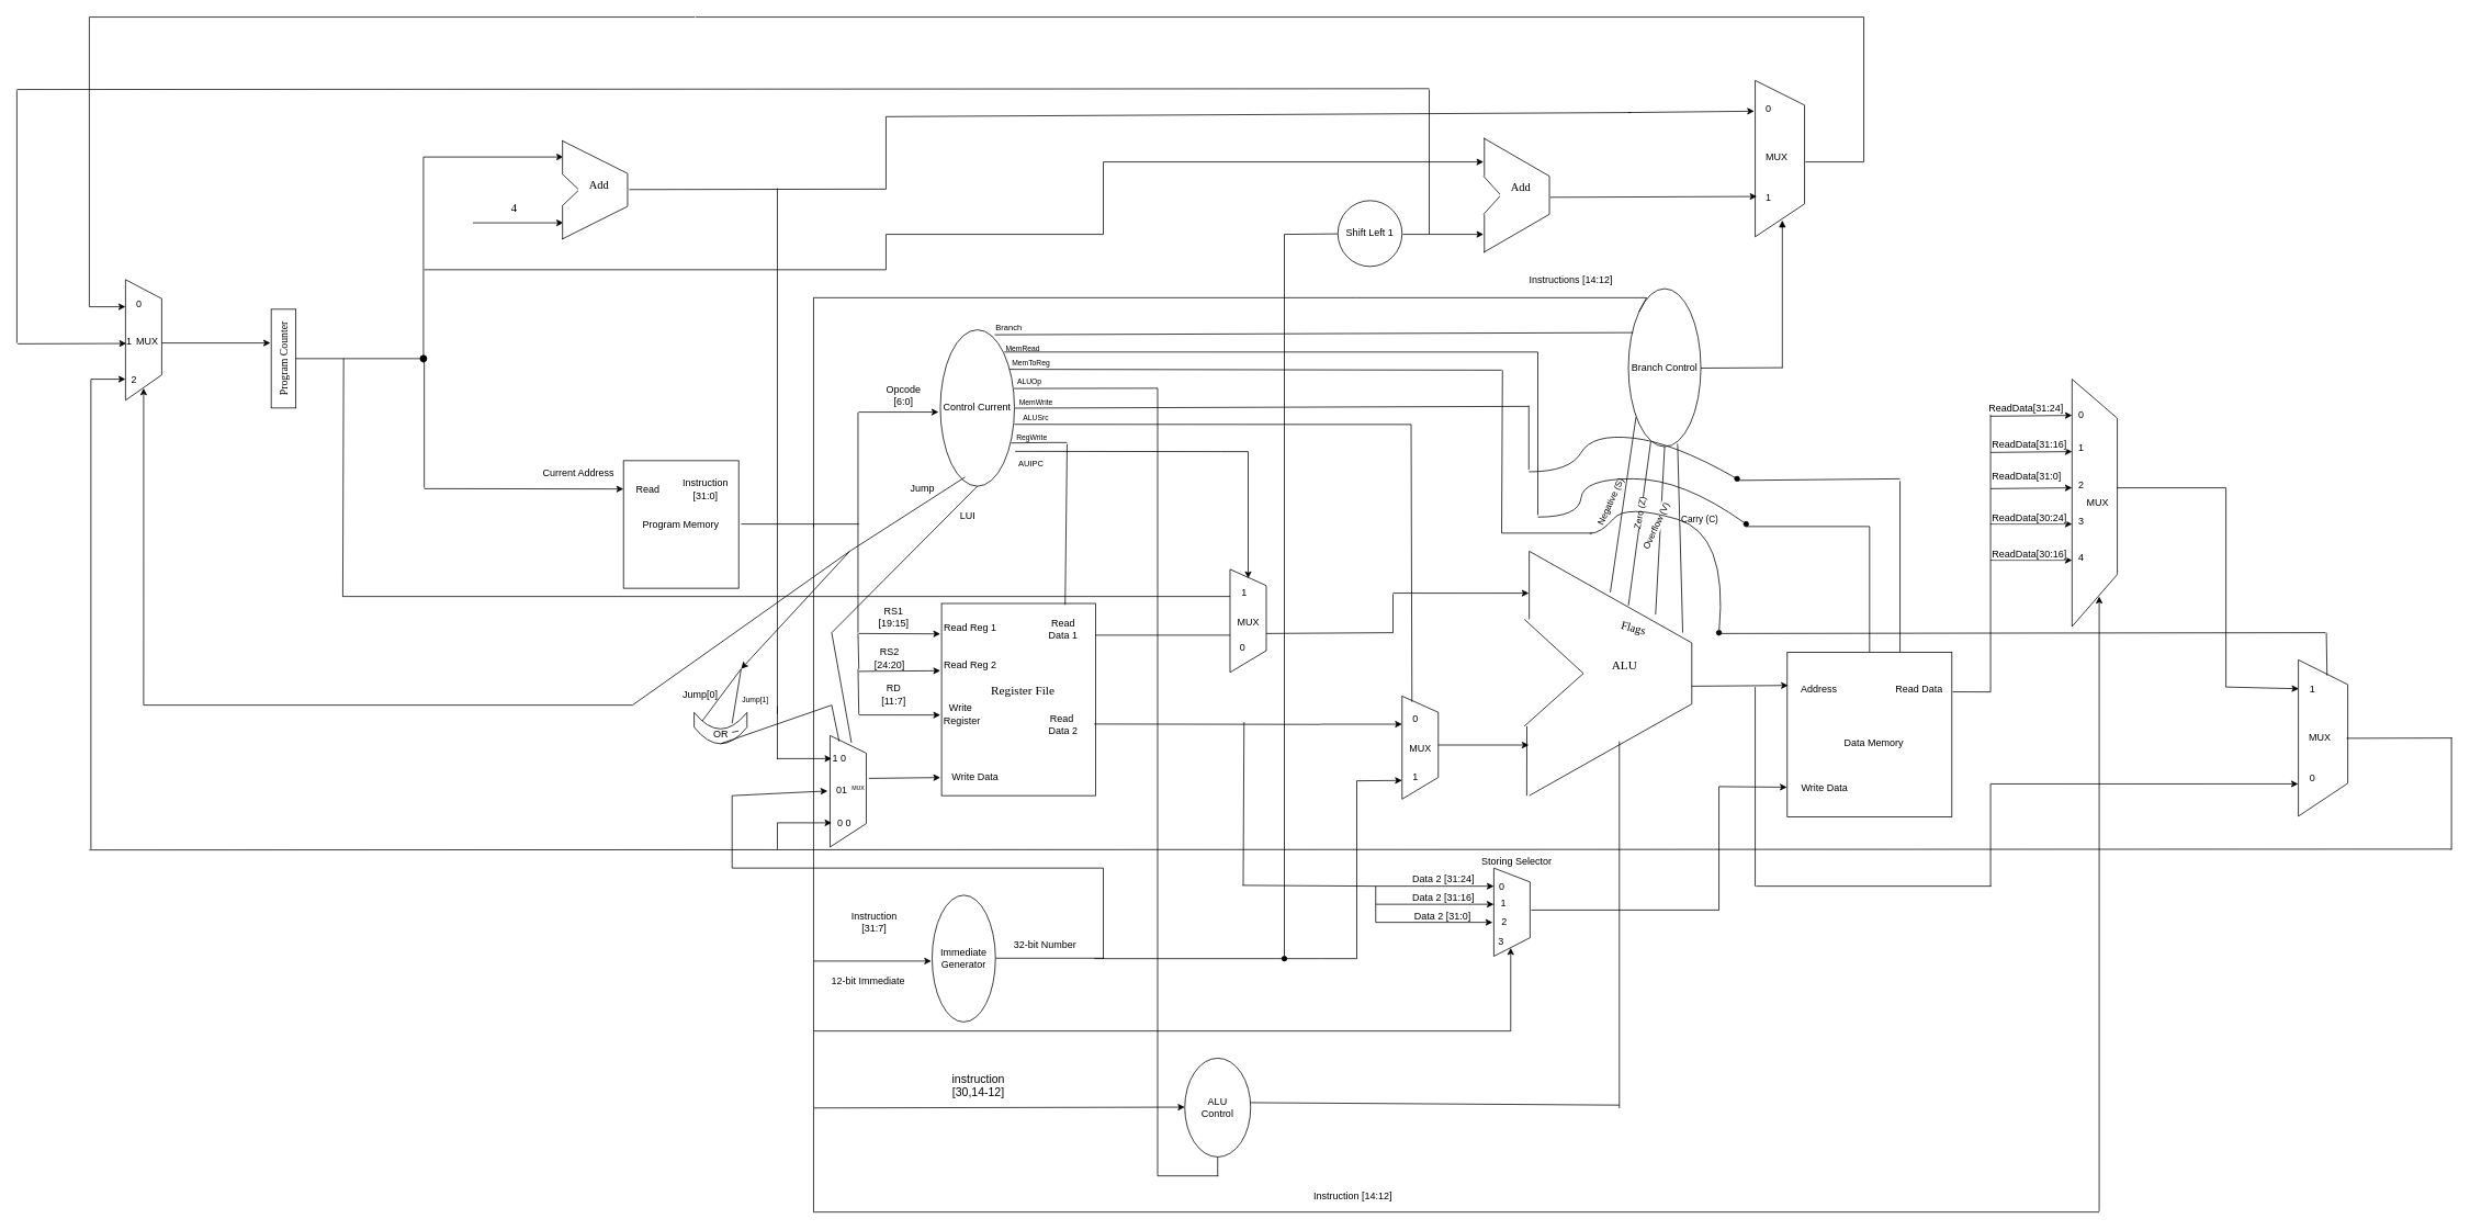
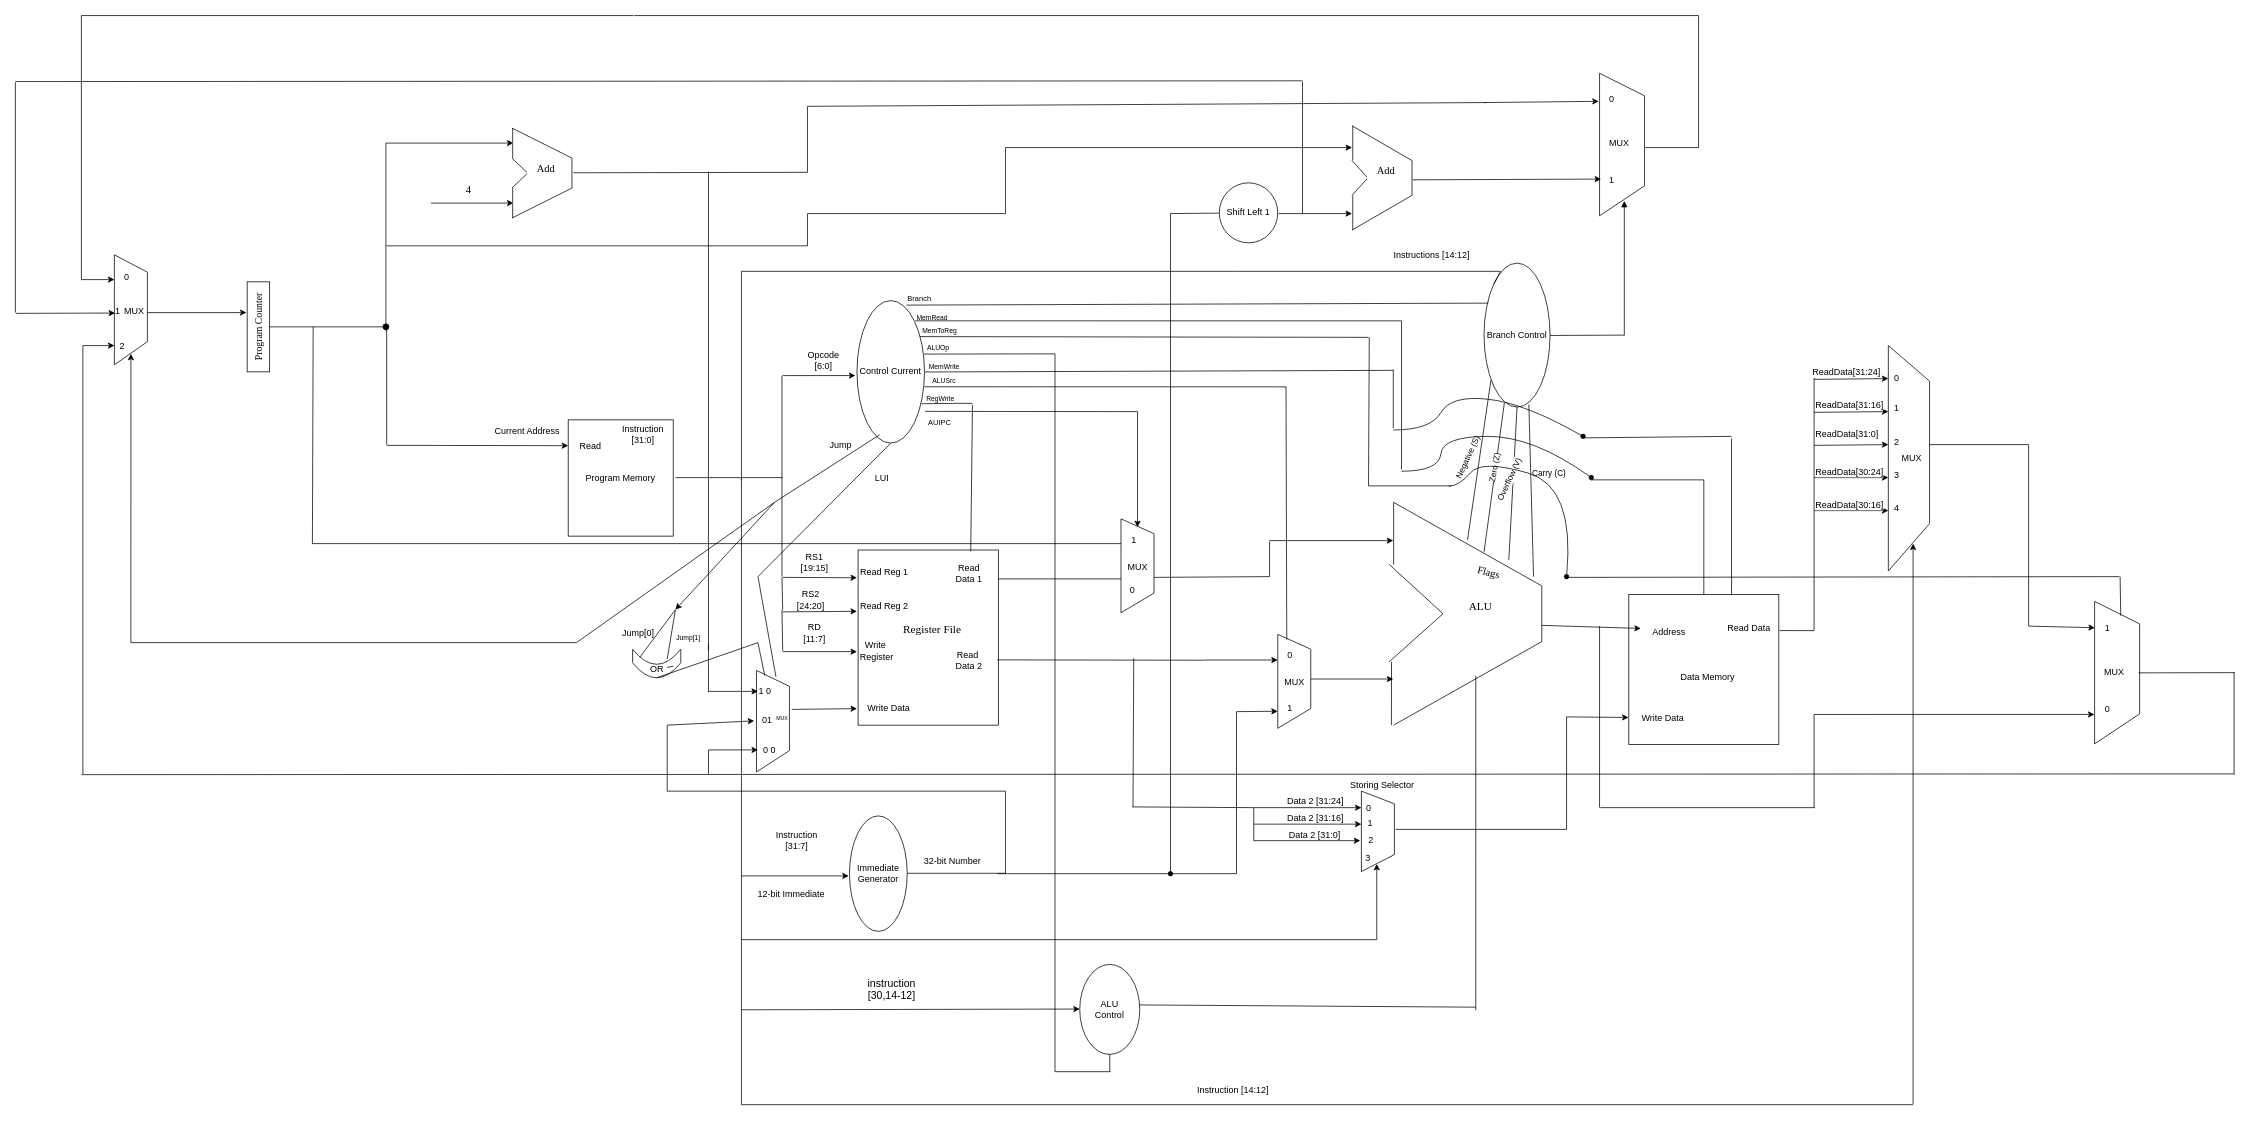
- <mxCell id="12" value="Instruction&lt;div&gt;[31:0]&lt;/div&gt;" style="text;html=1;align=center;verticalAlign=middle;whiteSpace=wrap;rounded=0;" parent="1" vertex="1"><mxGeometry x="827" y="579" width="60" height="30" as="geometry" /></mxCell>
+ <mxCell id="12" value="Instruction&lt;div&gt;[31:0]&lt;/div&gt;" style="text;html=1;align=center;verticalAlign=middle;whiteSpace=wrap;rounded=0;" parent="1" vertex="1"><mxGeometry x="827" y="564" width="60" height="30" as="geometry" /></mxCell>
- <mxCell id="295" value="LUI" style="text;html=1;align=center;verticalAlign=middle;resizable=0;points=[];autosize=1;strokeColor=none;fillColor=none;" parent="1" vertex="1"><mxGeometry x="1153" y="610" width="44" height="33" as="geometry" /></mxCell>
+ <mxCell id="295" value="LUI" style="text;html=1;align=center;verticalAlign=middle;resizable=0;points=[];autosize=1;strokeColor=none;fillColor=none;" parent="1" vertex="1"><mxGeometry x="1153" y="620" width="44" height="33" as="geometry" /></mxCell>
- <mxCell id="41" value="Address&amp;nbsp;" style="text;html=1;align=center;verticalAlign=middle;resizable=0;points=[];autosize=1;strokeColor=none;fillColor=none;" parent="1" vertex="1"><mxGeometry x="2176" y="821.75" width="70" height="30" as="geometry" /></mxCell>
+ <mxCell id="41" value="Address&amp;nbsp;" style="text;html=1;align=center;verticalAlign=middle;resizable=0;points=[];autosize=1;strokeColor=none;fillColor=none;" parent="1" vertex="1"><mxGeometry x="2191" y="826.75" width="70" height="30" as="geometry" /></mxCell>
